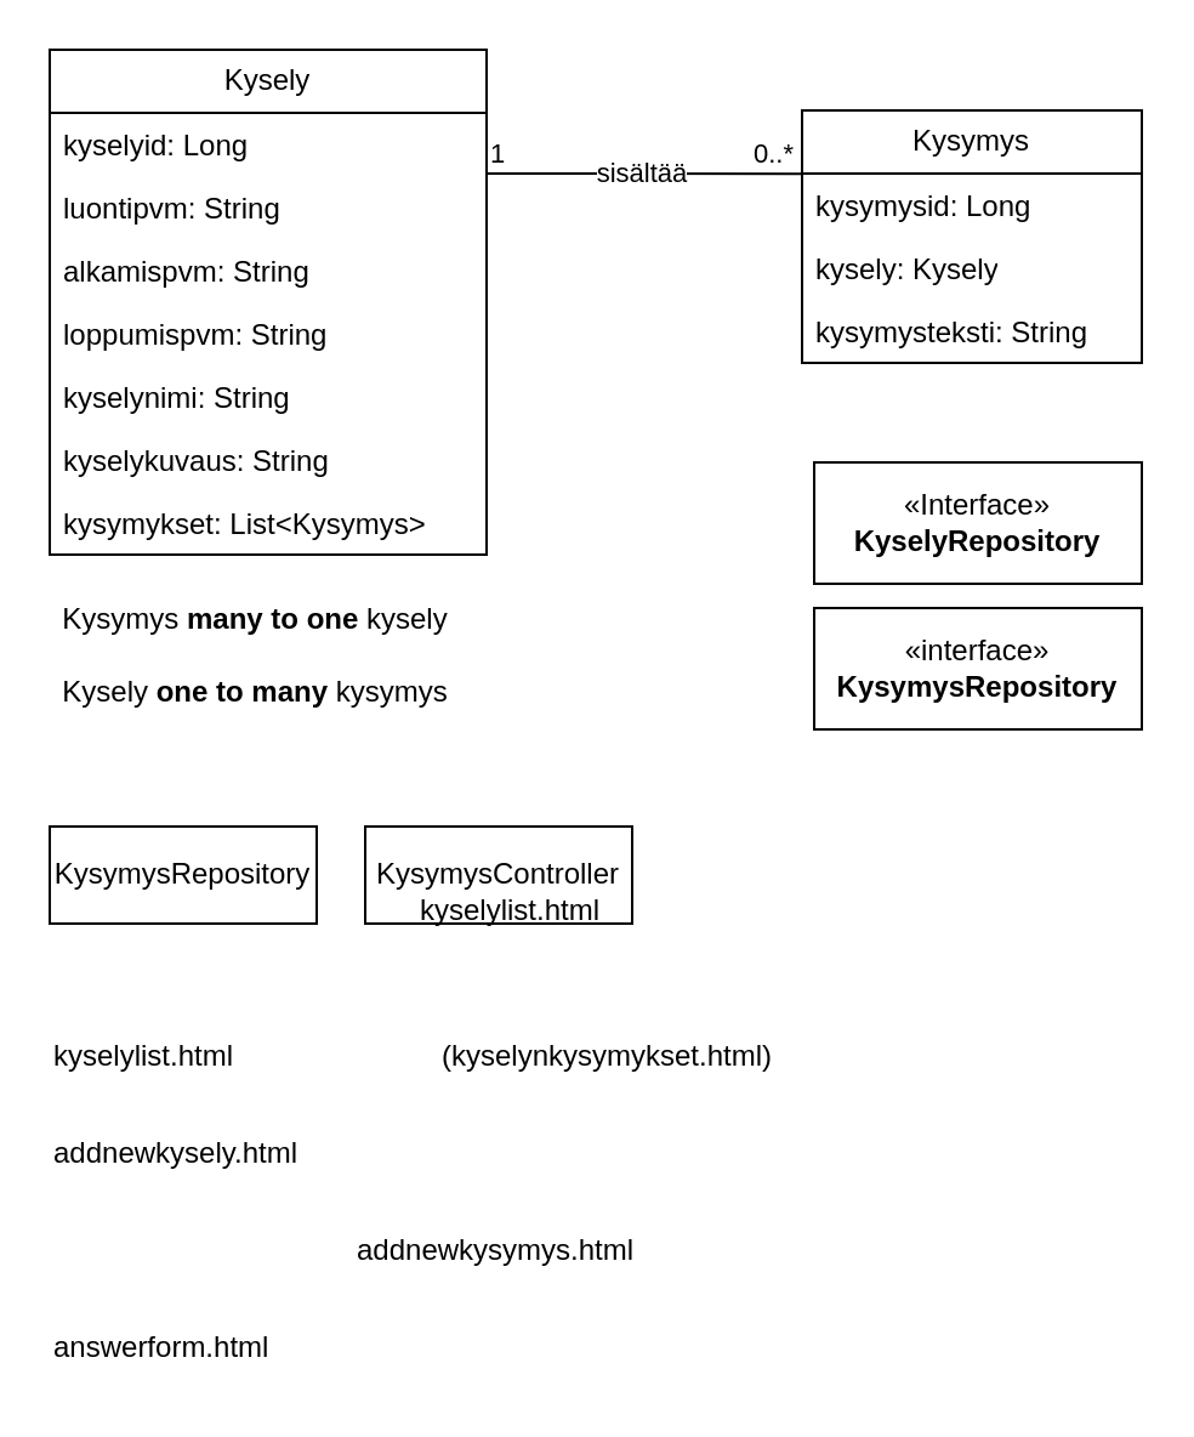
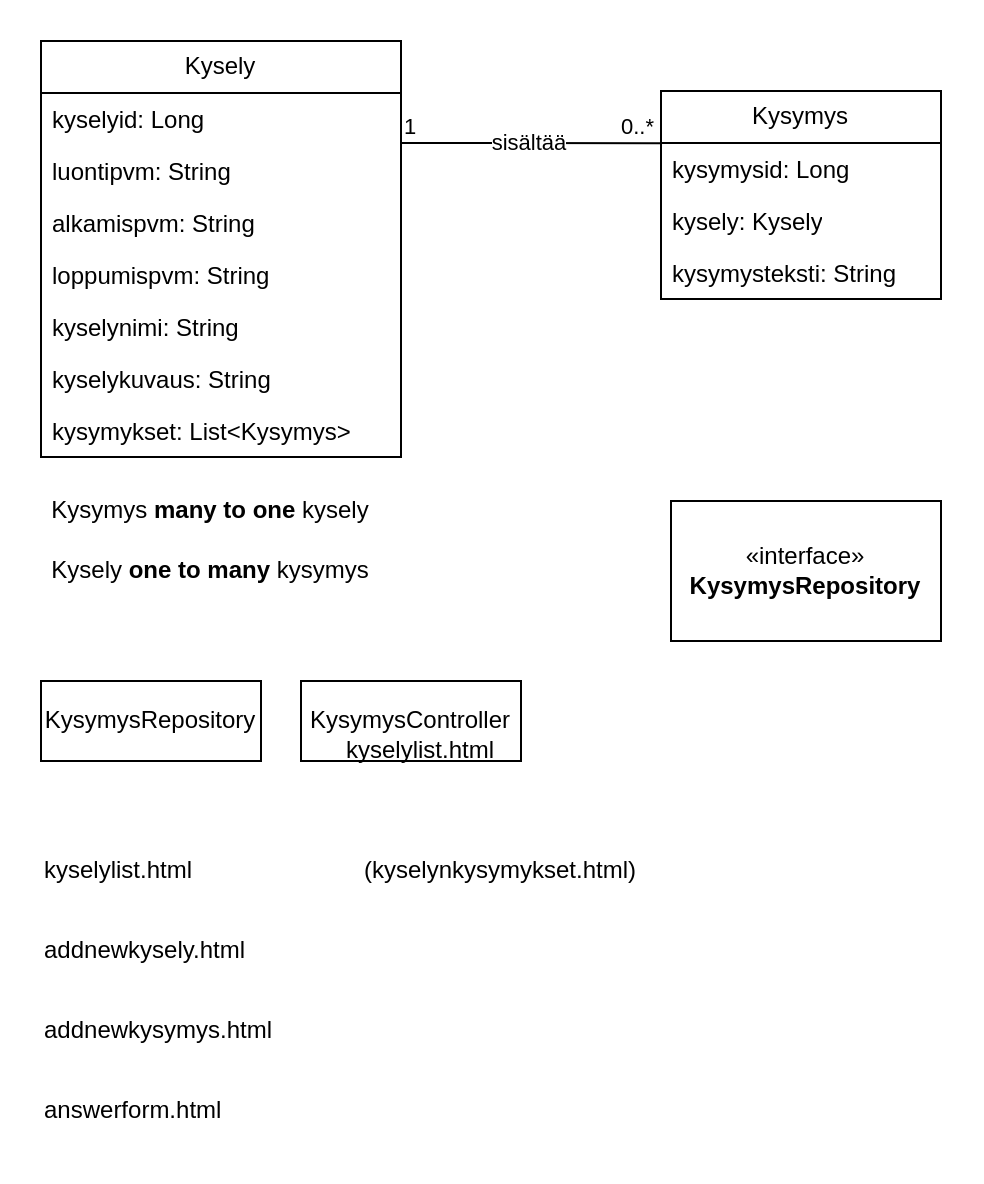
- <mxCell id="21" value="«Interface»&lt;br&gt;&lt;b&gt;KyselyRepository&lt;/b&gt;" style="html=1;whiteSpace=wrap;" vertex="1" parent="1"><mxGeometry x="335" y="190" width="135" height="50" as="geometry" /></mxCell>
- <mxCell id="20" value="«interface»&lt;br&gt;&lt;b&gt;Kysymys&lt;/b&gt;&lt;b&gt;Repository&lt;/b&gt;" style="html=1;whiteSpace=wrap;" vertex="1" parent="1"><mxGeometry x="335" y="250" width="135" height="50" as="geometry" /></mxCell>
+ <mxCell id="20" value="«interface»&lt;br&gt;&lt;b&gt;Kysymys&lt;/b&gt;&lt;b&gt;Repository&lt;/b&gt;" style="html=1;whiteSpace=wrap;" vertex="1" parent="1"><mxGeometry x="335" y="250" width="135" height="70" as="geometry" /></mxCell>
- <mxCell id="27" value="addnewkysymys.html" style="text;html=1;whiteSpace=wrap;strokeColor=none;fillColor=none;align=left;verticalAlign=middle;rounded=0;" vertex="1" parent="1"><mxGeometry x="145" y="500" width="120" height="30" as="geometry" /></mxCell>
+ <mxCell id="27" value="addnewkysymys.html" style="text;html=1;whiteSpace=wrap;strokeColor=none;fillColor=none;align=left;verticalAlign=middle;rounded=0;" vertex="1" parent="1"><mxGeometry x="20" y="500" width="120" height="30" as="geometry" /></mxCell>
